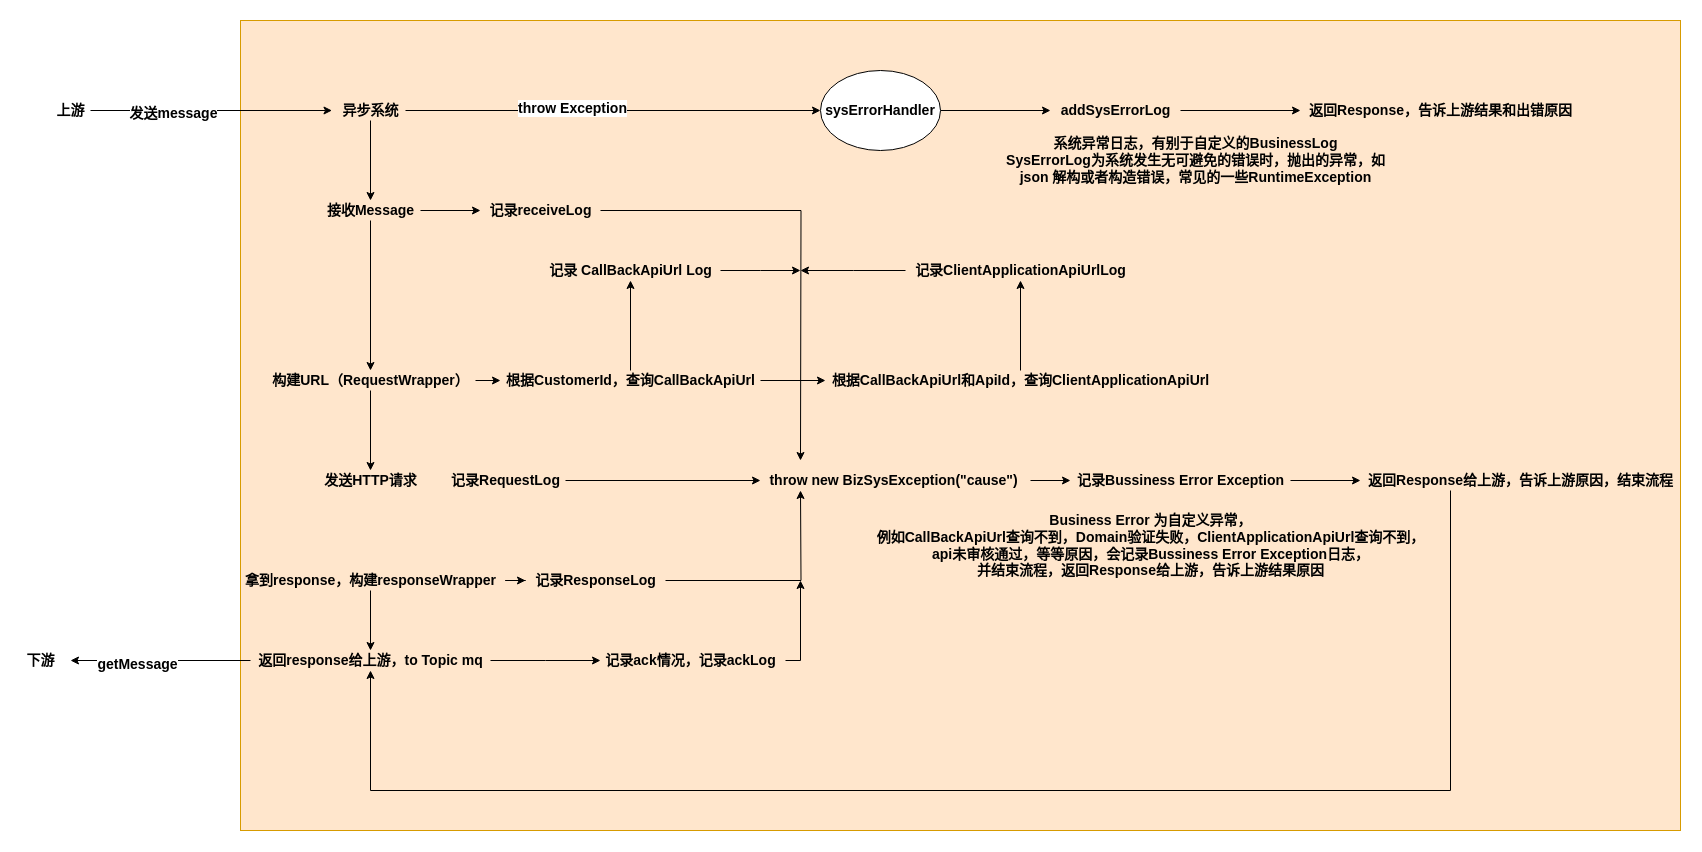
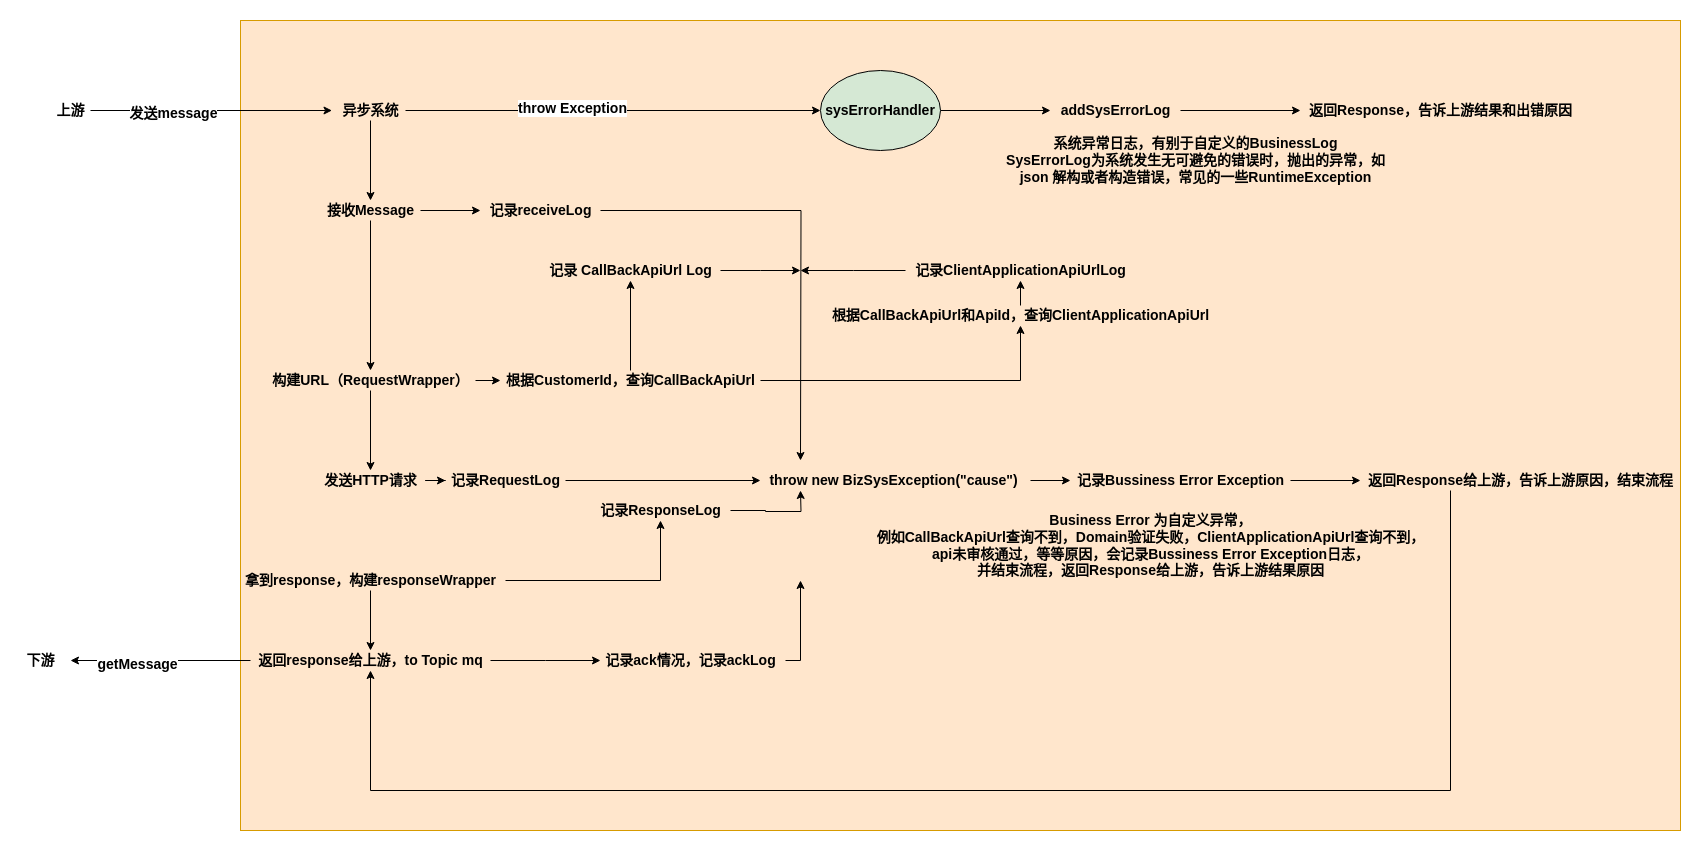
- <mxCell id="51" value="sysErrorHandler" style="ellipse;whiteSpace=wrap;html=1;fontStyle=1;fontSize=14;" vertex="1" parent="1"><mxGeometry x="820" y="70" width="120" height="80" as="geometry" /></mxCell>
+ <mxCell id="51" value="sysErrorHandler" style="ellipse;whiteSpace=wrap;html=1;fontStyle=1;fontSize=14;fillColor=#d5e8d4;" vertex="1" parent="1"><mxGeometry x="820" y="70" width="120" height="80" as="geometry" /></mxCell>
- <mxCell id="37" value="根据CallBackApiUrl和ApiId，查询ClientApplicationApiUrl" style="text;html=1;align=center;verticalAlign=middle;resizable=0;points=[];autosize=1;strokeColor=none;fillColor=none;fontStyle=1;fontSize=14;" vertex="1" parent="1"><mxGeometry x="825" y="370" width="390" height="20" as="geometry" /></mxCell>
+ <mxCell id="37" value="根据CallBackApiUrl和ApiId，查询ClientApplicationApiUrl" style="text;html=1;align=center;verticalAlign=middle;resizable=0;points=[];autosize=1;strokeColor=none;fillColor=none;fontStyle=1;fontSize=14;" vertex="1" parent="1"><mxGeometry x="825" y="305" width="390" height="20" as="geometry" /></mxCell>
+ <mxCell id="16" value="" style="edgeStyle=orthogonalEdgeStyle;rounded=0;orthogonalLoop=1;jettySize=auto;html=1;fontStyle=1;fontSize=14;" edge="1" parent="1" source="17" target="22"><mxGeometry relative="1" as="geometry" /></mxCell>
- <mxCell id="28" value="记录ResponseLog" style="text;html=1;align=center;verticalAlign=middle;resizable=0;points=[];autosize=1;strokeColor=none;fillColor=none;fontStyle=1;fontSize=14;" vertex="1" parent="1"><mxGeometry x="525" y="570" width="140" height="20" as="geometry" /></mxCell>
+ <mxCell id="28" value="记录ResponseLog" style="text;html=1;align=center;verticalAlign=middle;resizable=0;points=[];autosize=1;strokeColor=none;fillColor=none;fontStyle=1;fontSize=14;" vertex="1" parent="1"><mxGeometry x="590" y="500" width="140" height="20" as="geometry" /></mxCell>
